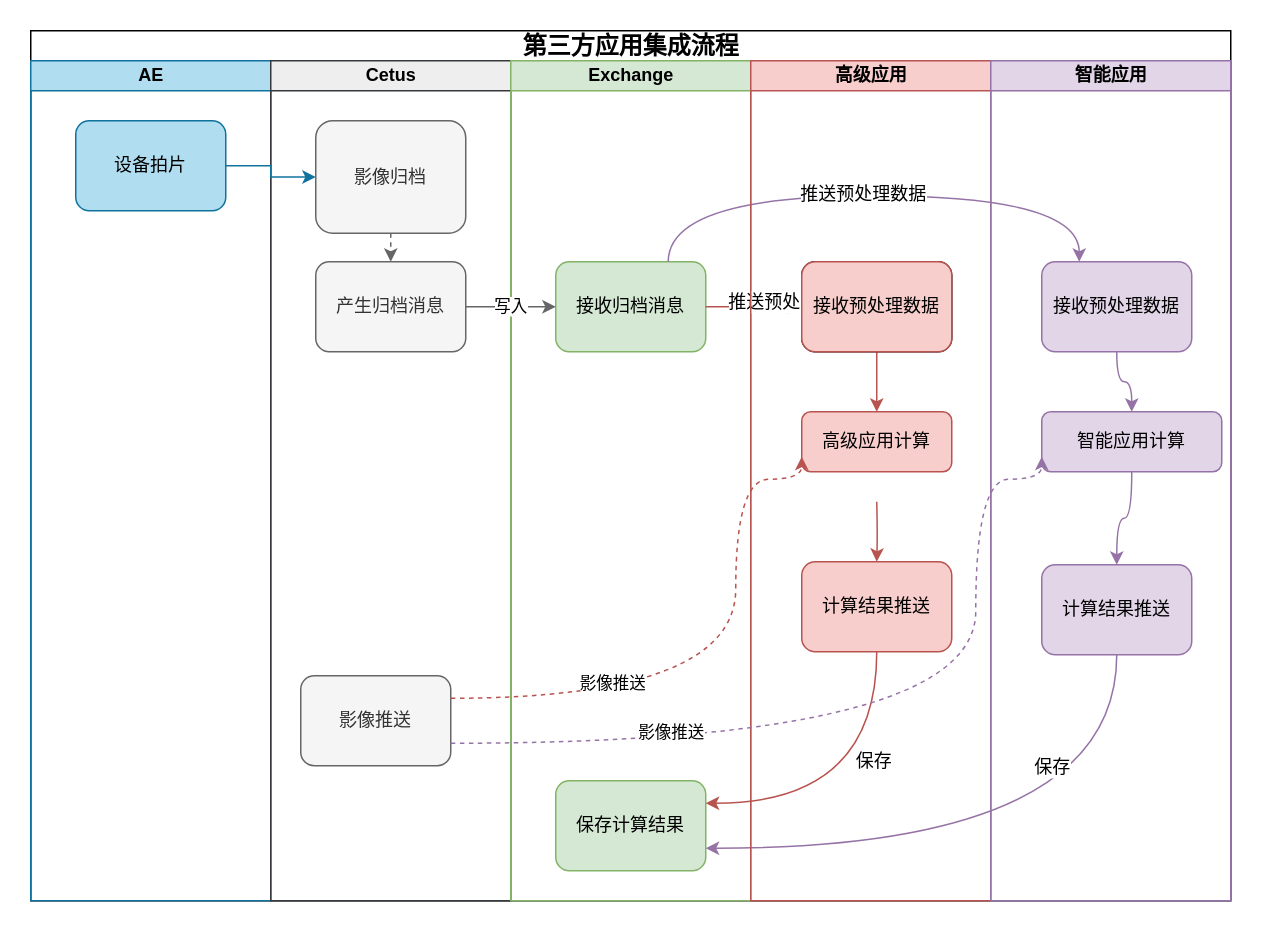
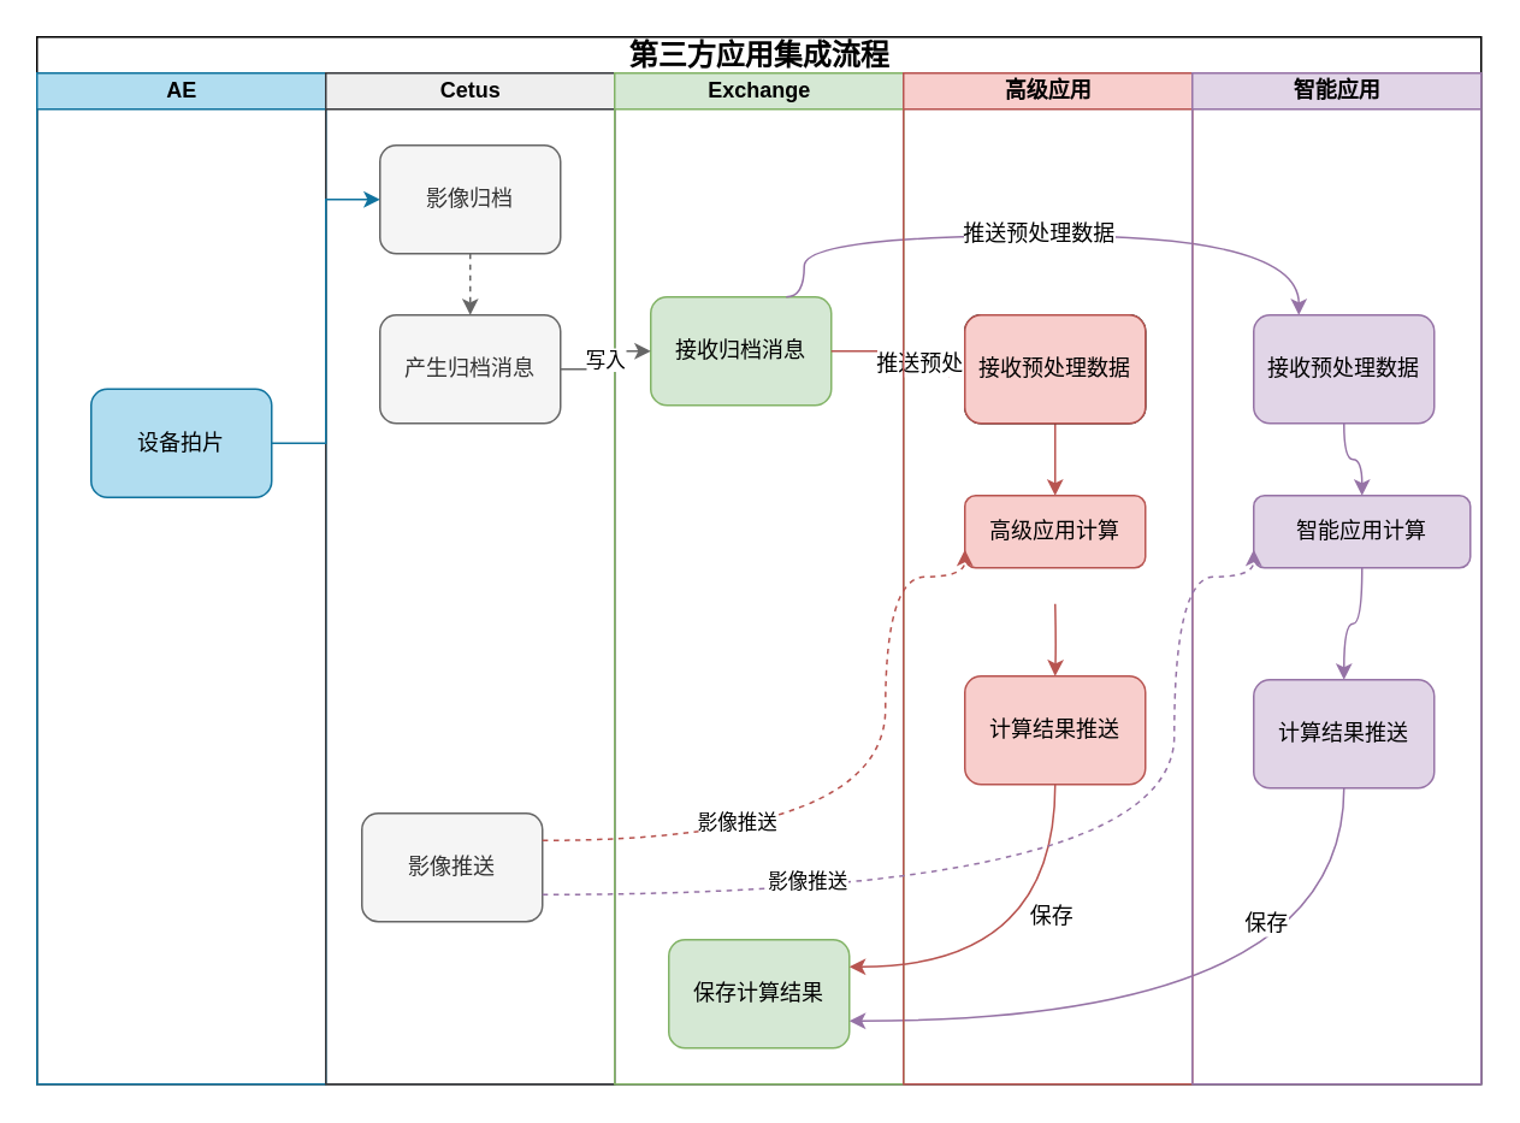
- <mxCell id="4" value="设备拍片" style="rounded=1;whiteSpace=wrap;html=1;shadow=0;labelBackgroundColor=none;strokeWidth=1;fontFamily=Helvetica;fontSize=12;align=center;fillColor=#b1ddf0;strokeColor=#10739e;" parent="3" vertex="1"><mxGeometry x="30" y="40" width="100" height="60" as="geometry" /></mxCell>
+ <mxCell id="4" value="设备拍片" style="rounded=1;whiteSpace=wrap;html=1;shadow=0;labelBackgroundColor=none;strokeWidth=1;fontFamily=Helvetica;fontSize=12;align=center;fillColor=#b1ddf0;strokeColor=#10739e;" parent="3" vertex="1"><mxGeometry x="30" y="175" width="100" height="60" as="geometry" /></mxCell>
- <mxCell id="8" value="影像归档" style="rounded=1;whiteSpace=wrap;html=1;shadow=0;labelBackgroundColor=none;strokeWidth=1;fontFamily=Helvetica;fontSize=12;align=center;fillColor=#f5f5f5;strokeColor=#666666;fontColor=#333333;" parent="5" vertex="1"><mxGeometry x="30" y="40" width="100" height="75" as="geometry" /></mxCell>
+ <mxCell id="8" value="影像归档" style="rounded=1;whiteSpace=wrap;html=1;shadow=0;labelBackgroundColor=none;strokeWidth=1;fontFamily=Helvetica;fontSize=12;align=center;fillColor=#f5f5f5;strokeColor=#666666;fontColor=#333333;" parent="5" vertex="1"><mxGeometry x="30" y="40" width="100" height="60" as="geometry" /></mxCell>
- <mxCell id="11" value="接收归档消息" style="rounded=1;whiteSpace=wrap;html=1;shadow=0;labelBackgroundColor=none;strokeWidth=1;fontFamily=Helvetica;fontSize=12;align=center;fillColor=#d5e8d4;strokeColor=#82b366;" parent="10" vertex="1"><mxGeometry x="30" y="134" width="100" height="60" as="geometry" /></mxCell>
+ <mxCell id="11" value="接收归档消息" style="rounded=1;whiteSpace=wrap;html=1;shadow=0;labelBackgroundColor=none;strokeWidth=1;fontFamily=Helvetica;fontSize=12;align=center;fillColor=#d5e8d4;strokeColor=#82b366;" parent="10" vertex="1"><mxGeometry x="20" y="124" width="100" height="60" as="geometry" /></mxCell>
